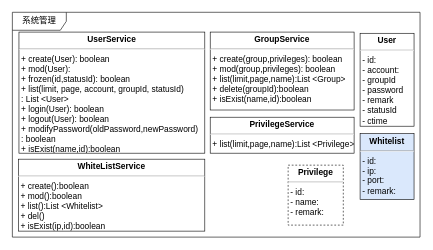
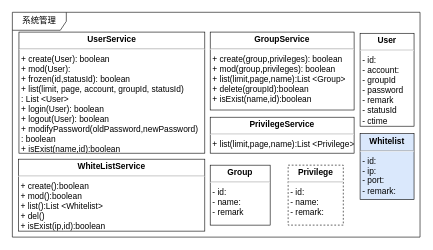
+ <mxCell id="9" value="&lt;p style=&quot;margin: 4px 0px 0px ; text-align: center ; font-size: 14px&quot;&gt;&lt;b&gt;Group&lt;/b&gt;&lt;/p&gt;&lt;hr style=&quot;font-size: 14px&quot;&gt;&lt;p style=&quot;margin: 0px 0px 0px 4px ; font-size: 14px&quot;&gt;- id:&amp;nbsp;&lt;/p&gt;&lt;p style=&quot;margin: 0px 0px 0px 4px ; font-size: 14px&quot;&gt;- name:&amp;nbsp;&lt;/p&gt;&lt;p style=&quot;margin: 0px 0px 0px 4px ; font-size: 14px&quot;&gt;&lt;span&gt;- remark&lt;/span&gt;&lt;/p&gt;" style="verticalAlign=top;align=left;overflow=fill;fontSize=14;fontFamily=Helvetica;html=1;" parent="1" vertex="1"><mxGeometry x="350" y="275" width="100" height="100" as="geometry" /></mxCell>
